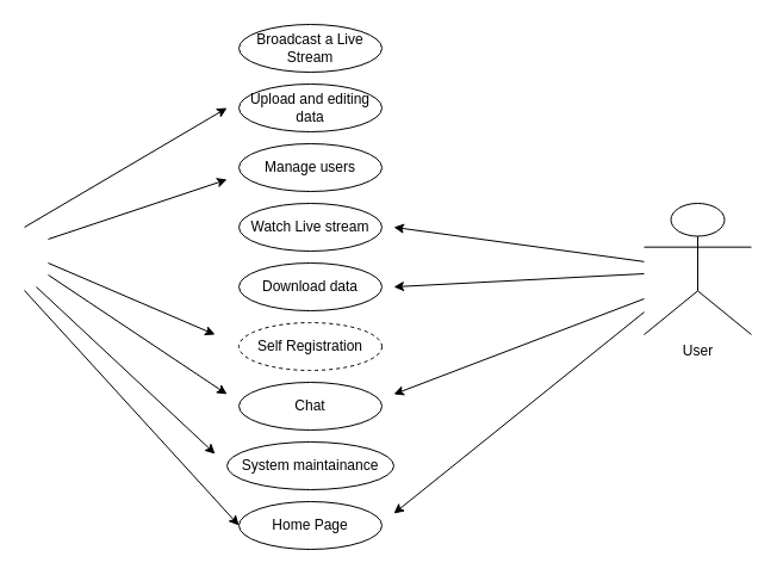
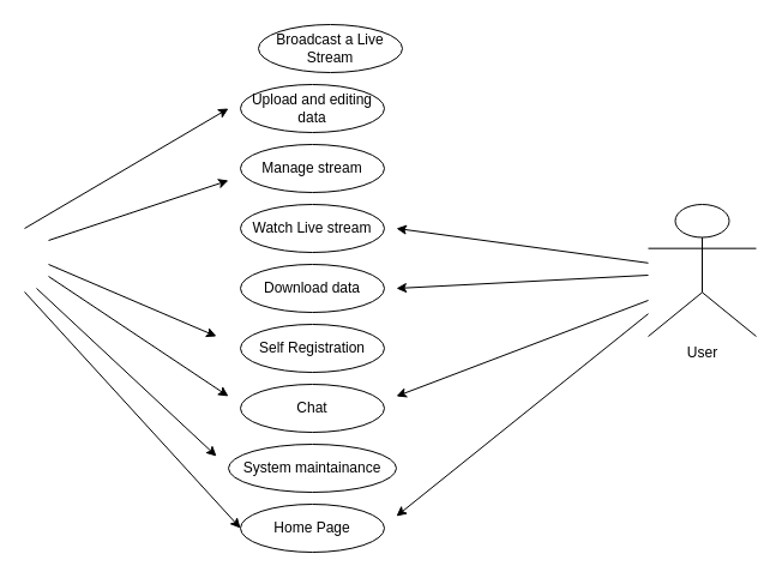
- <mxCell id="2" value="Broadcast a Live Stream" style="ellipse;whiteSpace=wrap;html=1;labelBackgroundColor=none;" vertex="1" parent="1"><mxGeometry x="200" y="20" width="120" height="40" as="geometry" /></mxCell>
+ <mxCell id="2" value="Broadcast a Live Stream" style="ellipse;whiteSpace=wrap;html=1;labelBackgroundColor=none;" vertex="1" parent="1"><mxGeometry x="215" y="20" width="120" height="40" as="geometry" /></mxCell>
- <mxCell id="5" value="Manage users" style="ellipse;whiteSpace=wrap;html=1;labelBackgroundColor=none;" vertex="1" parent="1"><mxGeometry x="200" y="120" width="120" height="40" as="geometry" /></mxCell>
+ <mxCell id="5" value="Manage stream" style="ellipse;whiteSpace=wrap;html=1;labelBackgroundColor=none;" vertex="1" parent="1"><mxGeometry x="200" y="120" width="120" height="40" as="geometry" /></mxCell>
- <mxCell id="8" value="Self Registration" style="ellipse;whiteSpace=wrap;html=1;labelBackgroundColor=none;dashed=1;" vertex="1" parent="1"><mxGeometry x="200" y="270" width="120" height="40" as="geometry" /></mxCell>
+ <mxCell id="8" value="Self Registration" style="ellipse;whiteSpace=wrap;html=1;labelBackgroundColor=none;" vertex="1" parent="1"><mxGeometry x="200" y="270" width="120" height="40" as="geometry" /></mxCell>
